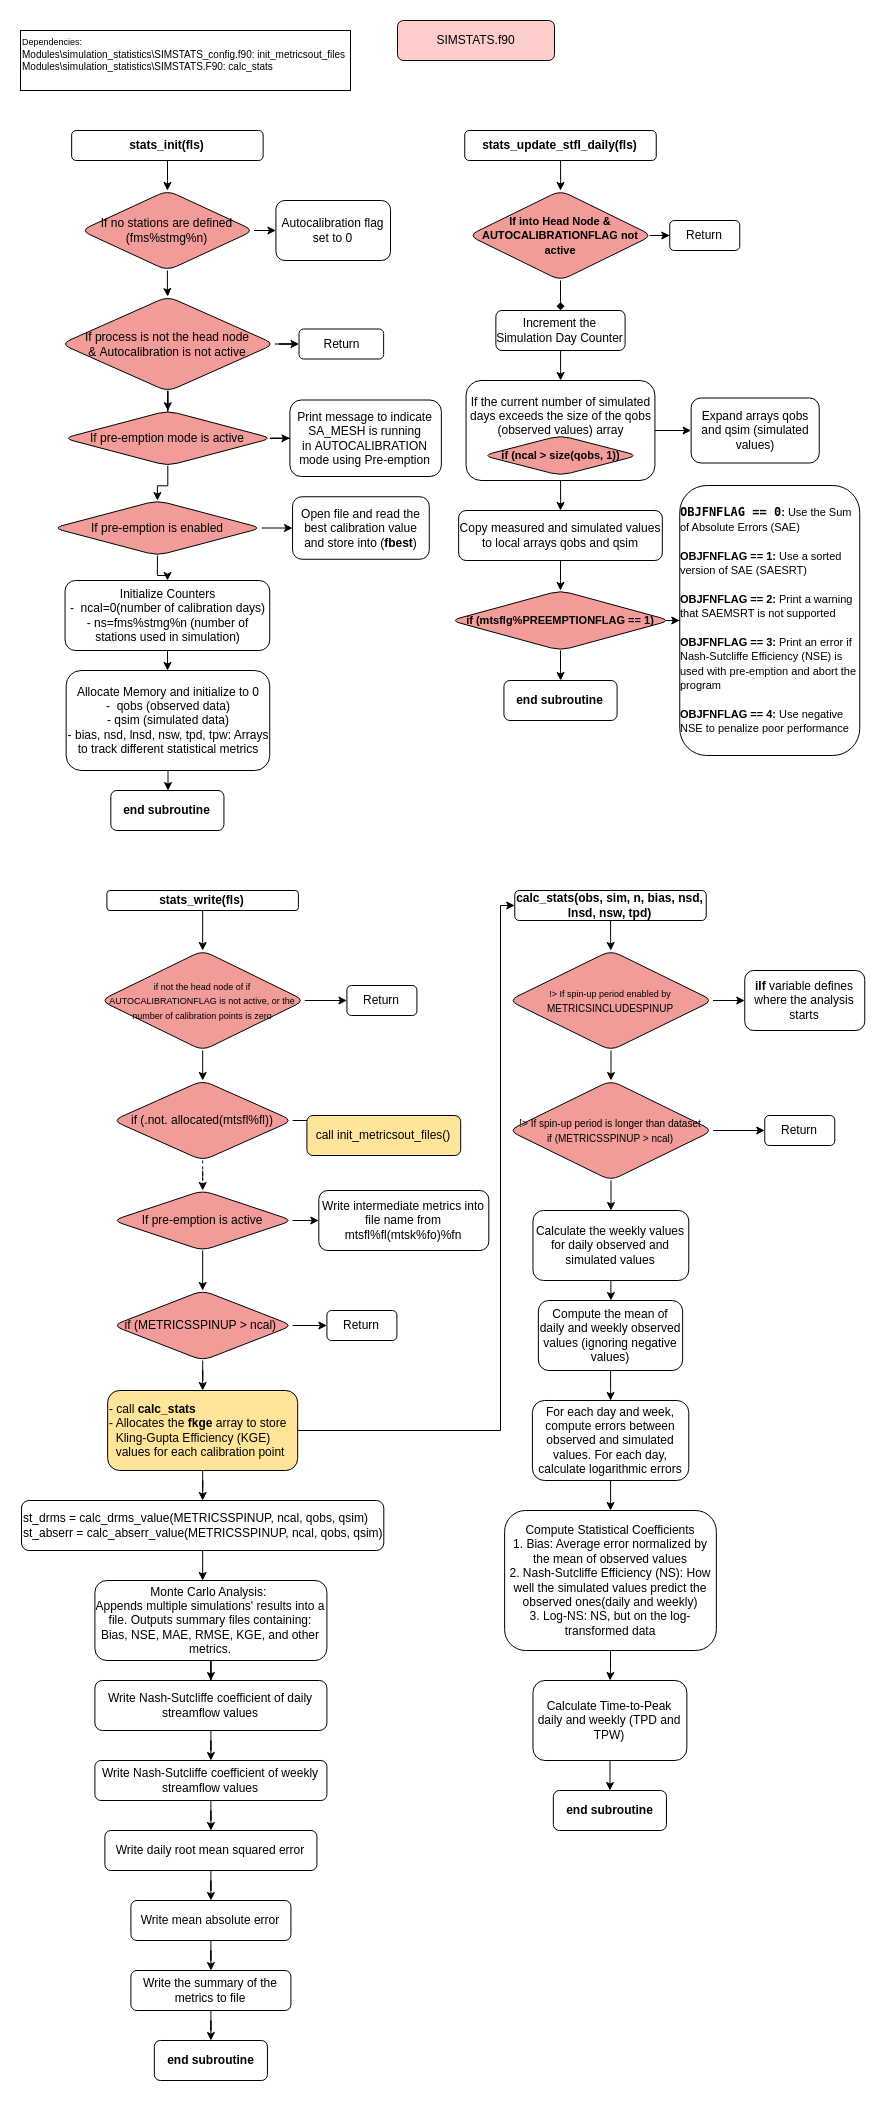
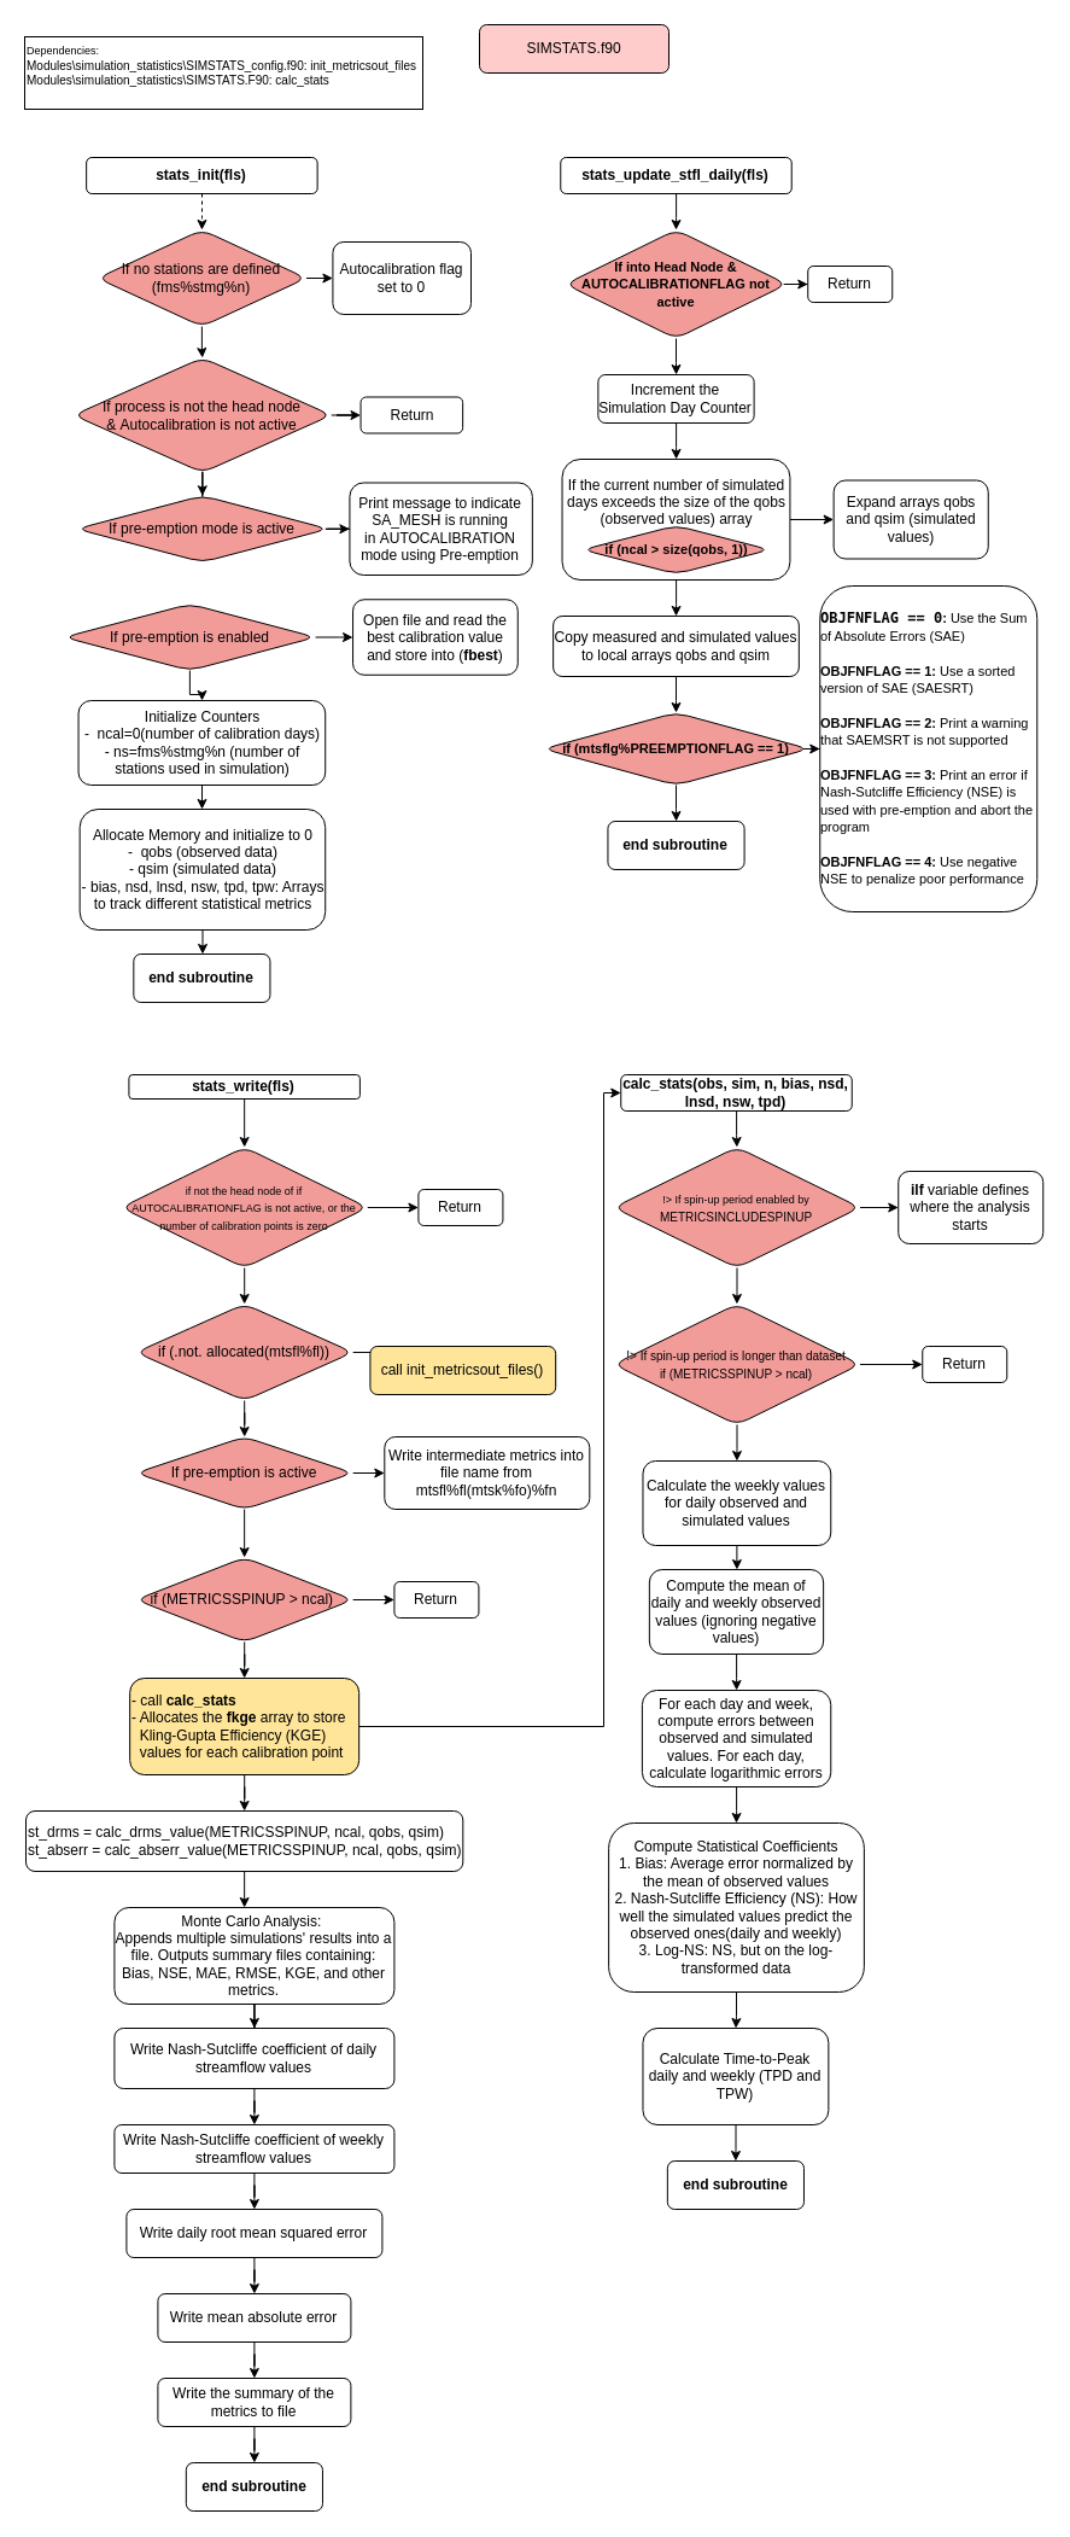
- <mxCell id="82" value="" style="edgeStyle=orthogonalEdgeStyle;rounded=0;orthogonalLoop=1;jettySize=auto;html=1;" parent="1" source="83" target="86" edge="1"><mxGeometry relative="1" as="geometry" /></mxCell>
+ <mxCell id="82" value="" style="edgeStyle=orthogonalEdgeStyle;rounded=0;orthogonalLoop=1;jettySize=auto;html=1;dashed=1;" parent="1" source="83" target="86" edge="1"><mxGeometry relative="1" as="geometry" /></mxCell>
- <mxCell id="64" value="" style="edgeStyle=orthogonalEdgeStyle;rounded=0;orthogonalLoop=1;jettySize=auto;html=1;endArrow=diamond;" parent="1" source="65" target="68" edge="1"><mxGeometry relative="1" as="geometry" /></mxCell>
+ <mxCell id="64" value="" style="edgeStyle=orthogonalEdgeStyle;rounded=0;orthogonalLoop=1;jettySize=auto;html=1;" parent="1" source="65" target="68" edge="1"><mxGeometry relative="1" as="geometry" /></mxCell>
- <mxCell id="93" value="" style="edgeStyle=orthogonalEdgeStyle;rounded=0;orthogonalLoop=1;jettySize=auto;html=1;" parent="1" source="94" target="98" edge="1"><mxGeometry relative="1" as="geometry" /></mxCell>
- <mxCell id="10" style="edgeStyle=orthogonalEdgeStyle;rounded=0;orthogonalLoop=1;jettySize=auto;html=1;dashed=1;" parent="1" source="11" target="16" edge="1"><mxGeometry relative="1" as="geometry" /></mxCell>
+ <mxCell id="10" style="edgeStyle=orthogonalEdgeStyle;rounded=0;orthogonalLoop=1;jettySize=auto;html=1;" parent="1" source="11" target="16" edge="1"><mxGeometry relative="1" as="geometry" /></mxCell>
